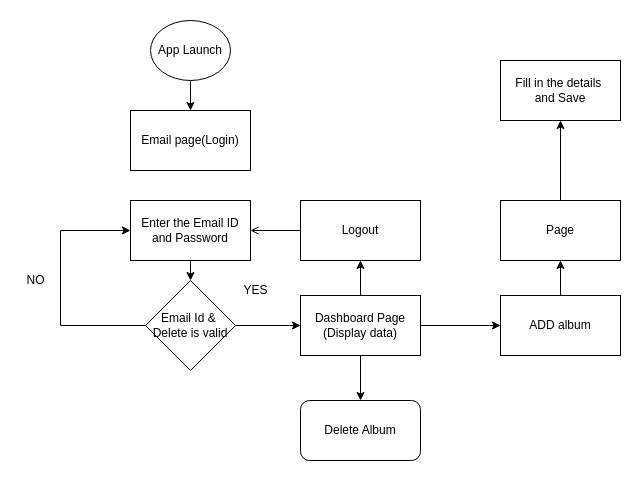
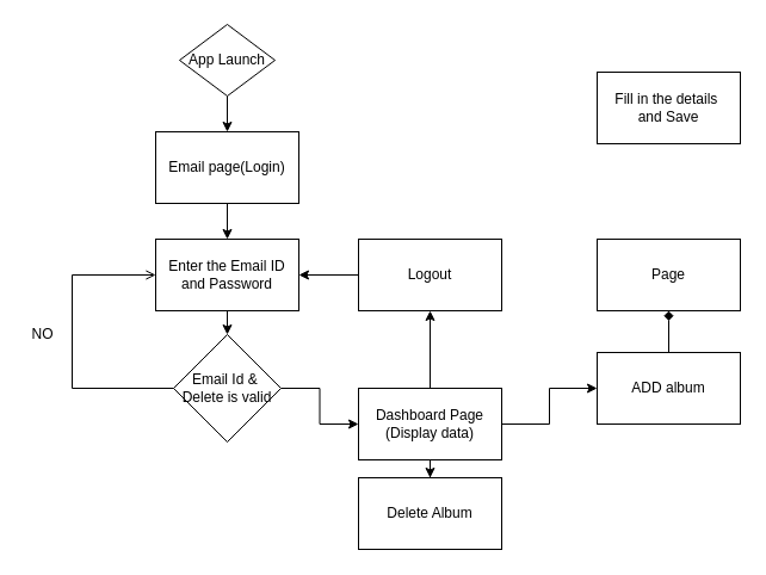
- <mxCell id="3" value="App Launch" style="ellipse;whiteSpace=wrap;html=1;" parent="1" vertex="1"><mxGeometry x="150" y="20" width="80" height="60" as="geometry" /></mxCell>
+ <mxCell id="3" value="App Launch" style="rhombus;whiteSpace=wrap;html=1;" parent="1" vertex="1"><mxGeometry x="150" y="20" width="80" height="60" as="geometry" /></mxCell>
- <mxCell id="22" value="" style="edgeStyle=orthogonalEdgeStyle;rounded=0;orthogonalLoop=1;jettySize=auto;html=1;" parent="1" source="23" target="24" edge="1"><mxGeometry relative="1" as="geometry" /></mxCell>
+ <mxCell id="6" value="" style="edgeStyle=orthogonalEdgeStyle;rounded=0;orthogonalLoop=1;jettySize=auto;html=1;" parent="1" source="7" target="5" edge="1"><mxGeometry relative="1" as="geometry" /></mxCell>
- <mxCell id="10" value="" style="endArrow=classic;html=1;rounded=0;exitX=0;exitY=0.5;exitDx=0;exitDy=0;entryX=0;entryY=0.5;entryDx=0;entryDy=0;" parent="1" source="9" target="5" edge="1"><mxGeometry width="50" height="50" relative="1" as="geometry"><mxPoint x="190" y="250" as="sourcePoint" /><mxPoint x="240" y="200" as="targetPoint" /><Array as="points"><mxPoint x="60" y="325" /><mxPoint x="60" y="230" /></Array></mxGeometry></mxCell>
+ <mxCell id="10" value="" style="endArrow=open;html=1;rounded=0;exitX=0;exitY=0.5;exitDx=0;exitDy=0;entryX=0;entryY=0.5;entryDx=0;entryDy=0;" parent="1" source="9" target="5" edge="1"><mxGeometry width="50" height="50" relative="1" as="geometry"><mxPoint x="190" y="250" as="sourcePoint" /><mxPoint x="240" y="200" as="targetPoint" /><Array as="points"><mxPoint x="60" y="325" /><mxPoint x="60" y="230" /></Array></mxGeometry></mxCell>
- <mxCell id="16" value="" style="edgeStyle=orthogonalEdgeStyle;rounded=0;orthogonalLoop=1;jettySize=auto;html=1;endArrow=open;" parent="1" source="17" target="5" edge="1"><mxGeometry relative="1" as="geometry" /></mxCell>
+ <mxCell id="16" value="" style="edgeStyle=orthogonalEdgeStyle;rounded=0;orthogonalLoop=1;jettySize=auto;html=1;" parent="1" source="17" target="5" edge="1"><mxGeometry relative="1" as="geometry" /></mxCell>
- <mxCell id="19" value="" style="edgeStyle=orthogonalEdgeStyle;rounded=0;orthogonalLoop=1;jettySize=auto;html=1;" parent="1" source="20" target="23" edge="1"><mxGeometry relative="1" as="geometry" /></mxCell>
+ <mxCell id="19" value="" style="edgeStyle=orthogonalEdgeStyle;rounded=0;orthogonalLoop=1;jettySize=auto;html=1;endArrow=diamond;" parent="1" source="20" target="23" edge="1"><mxGeometry relative="1" as="geometry" /></mxCell>
- <mxCell id="18" value="YES" style="text;html=1;align=center;verticalAlign=middle;resizable=0;points=[];autosize=1;strokeColor=none;fillColor=none;" parent="1" vertex="1"><mxGeometry x="235" y="280" width="40" height="20" as="geometry" /></mxCell>
- <mxCell id="15" value="Dashboard Page&lt;br&gt;(Display data)" style="whiteSpace=wrap;html=1;" parent="1" vertex="1"><mxGeometry x="300" y="295" width="120" height="60" as="geometry" /></mxCell>
+ <mxCell id="15" value="Dashboard Page&lt;br&gt;(Display data)" style="whiteSpace=wrap;html=1;" parent="1" vertex="1"><mxGeometry x="300" y="325" width="120" height="60" as="geometry" /></mxCell>
- <mxCell id="21" value="Delete Album" style="whiteSpace=wrap;html=1;rounded=1;" parent="1" vertex="1"><mxGeometry x="300" y="400" width="120" height="60" as="geometry" /></mxCell>
+ <mxCell id="21" value="Delete Album" style="whiteSpace=wrap;html=1;" parent="1" vertex="1"><mxGeometry x="300" y="400" width="120" height="60" as="geometry" /></mxCell>
